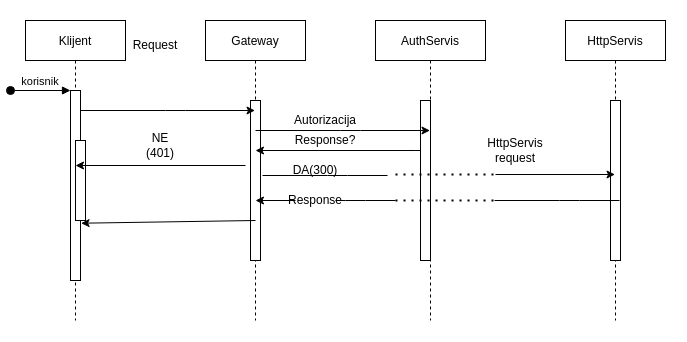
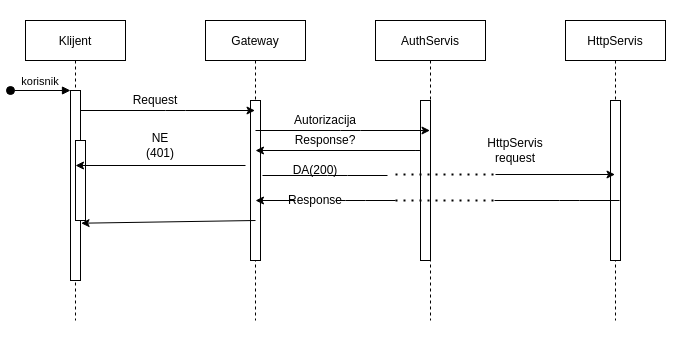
- <mxCell id="13" value="Request" style="text;html=1;strokeColor=none;fillColor=none;align=center;verticalAlign=middle;whiteSpace=wrap;rounded=0;" vertex="1" parent="1"><mxGeometry x="130" y="35" width="40" height="20" as="geometry" /></mxCell>
+ <mxCell id="13" value="Request" style="text;html=1;strokeColor=none;fillColor=none;align=center;verticalAlign=middle;whiteSpace=wrap;rounded=0;" vertex="1" parent="1"><mxGeometry x="130" y="90" width="40" height="20" as="geometry" /></mxCell>
- <mxCell id="30" value="DA(300)" style="text;html=1;strokeColor=none;fillColor=none;align=center;verticalAlign=middle;whiteSpace=wrap;rounded=0;" vertex="1" parent="1"><mxGeometry x="290" y="160" width="40" height="20" as="geometry" /></mxCell>
+ <mxCell id="30" value="DA(200)" style="text;html=1;strokeColor=none;fillColor=none;align=center;verticalAlign=middle;whiteSpace=wrap;rounded=0;" vertex="1" parent="1"><mxGeometry x="290" y="160" width="40" height="20" as="geometry" /></mxCell>
